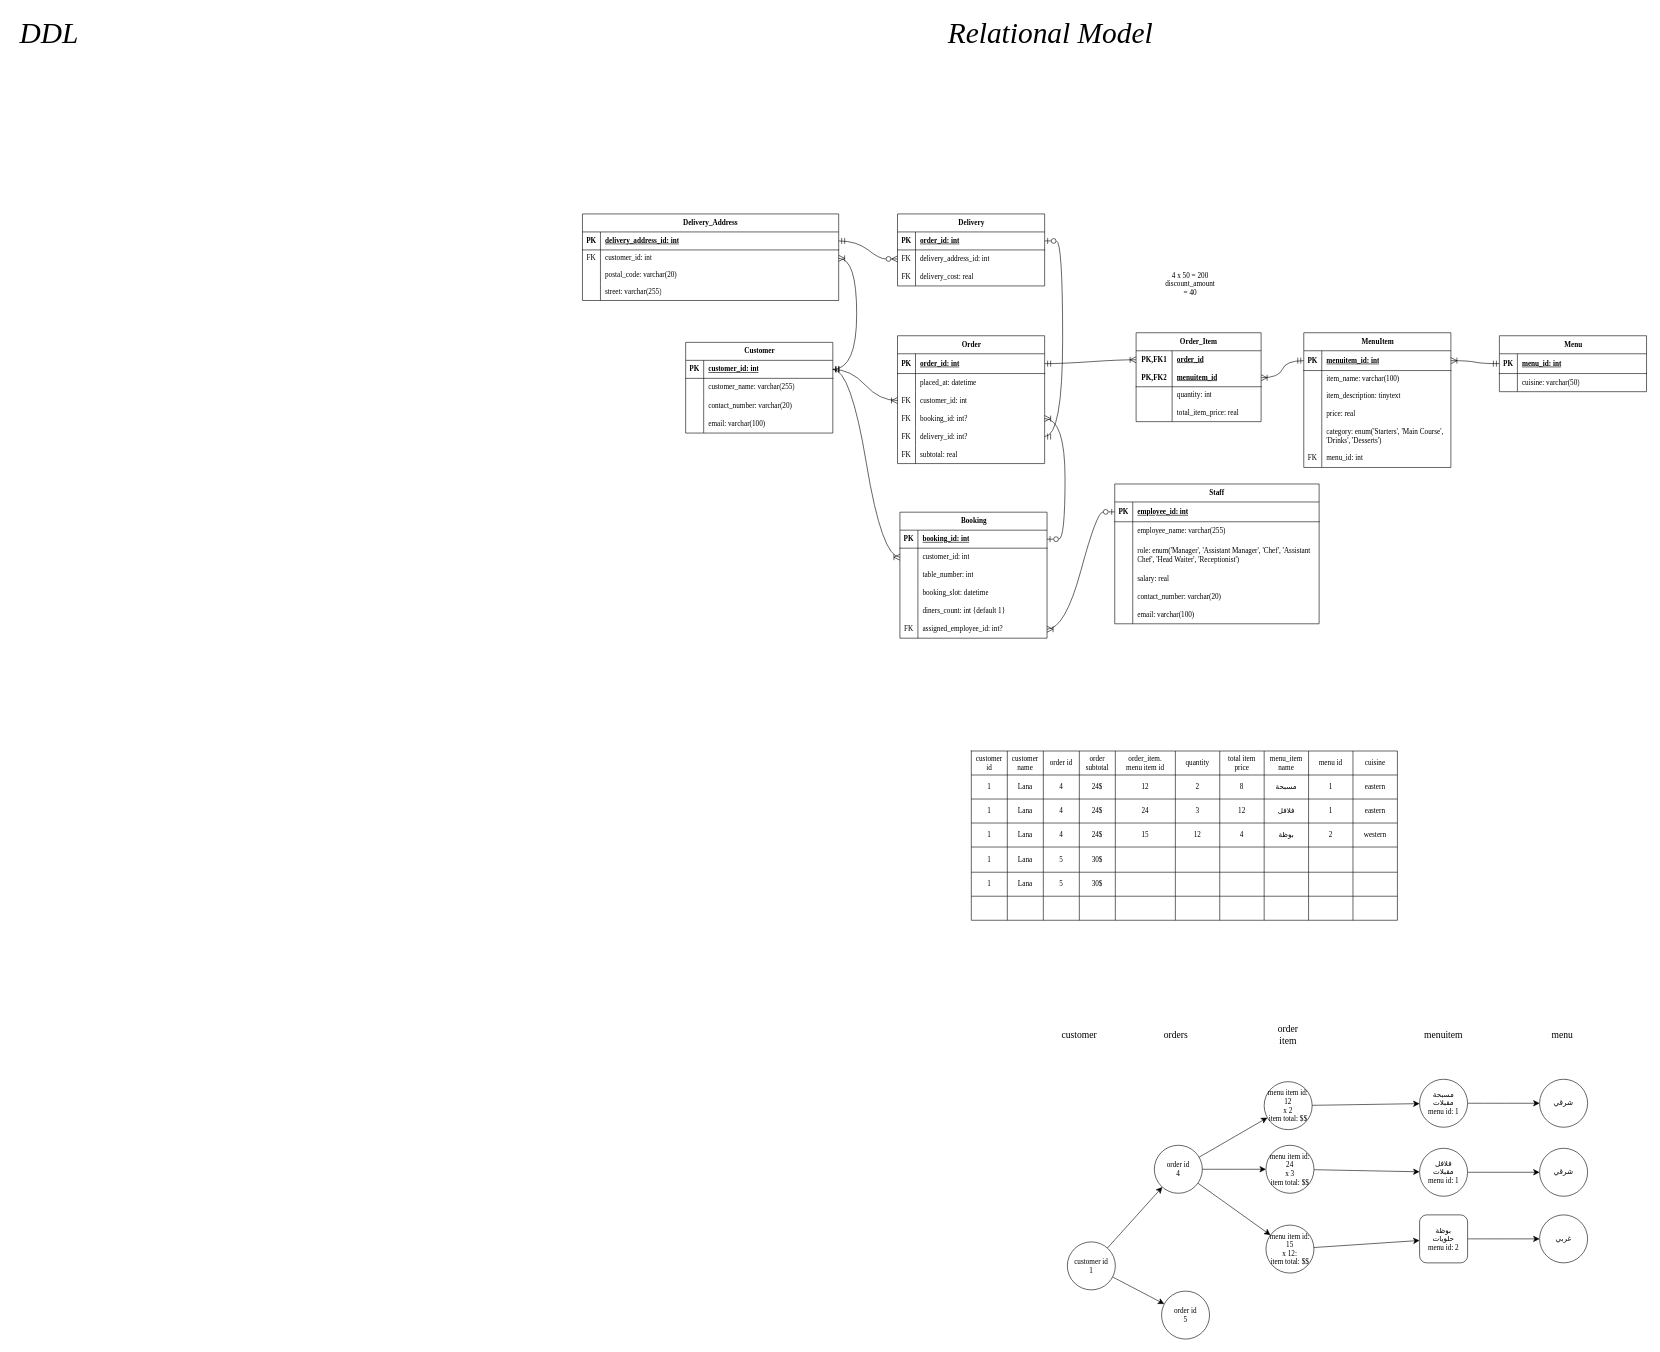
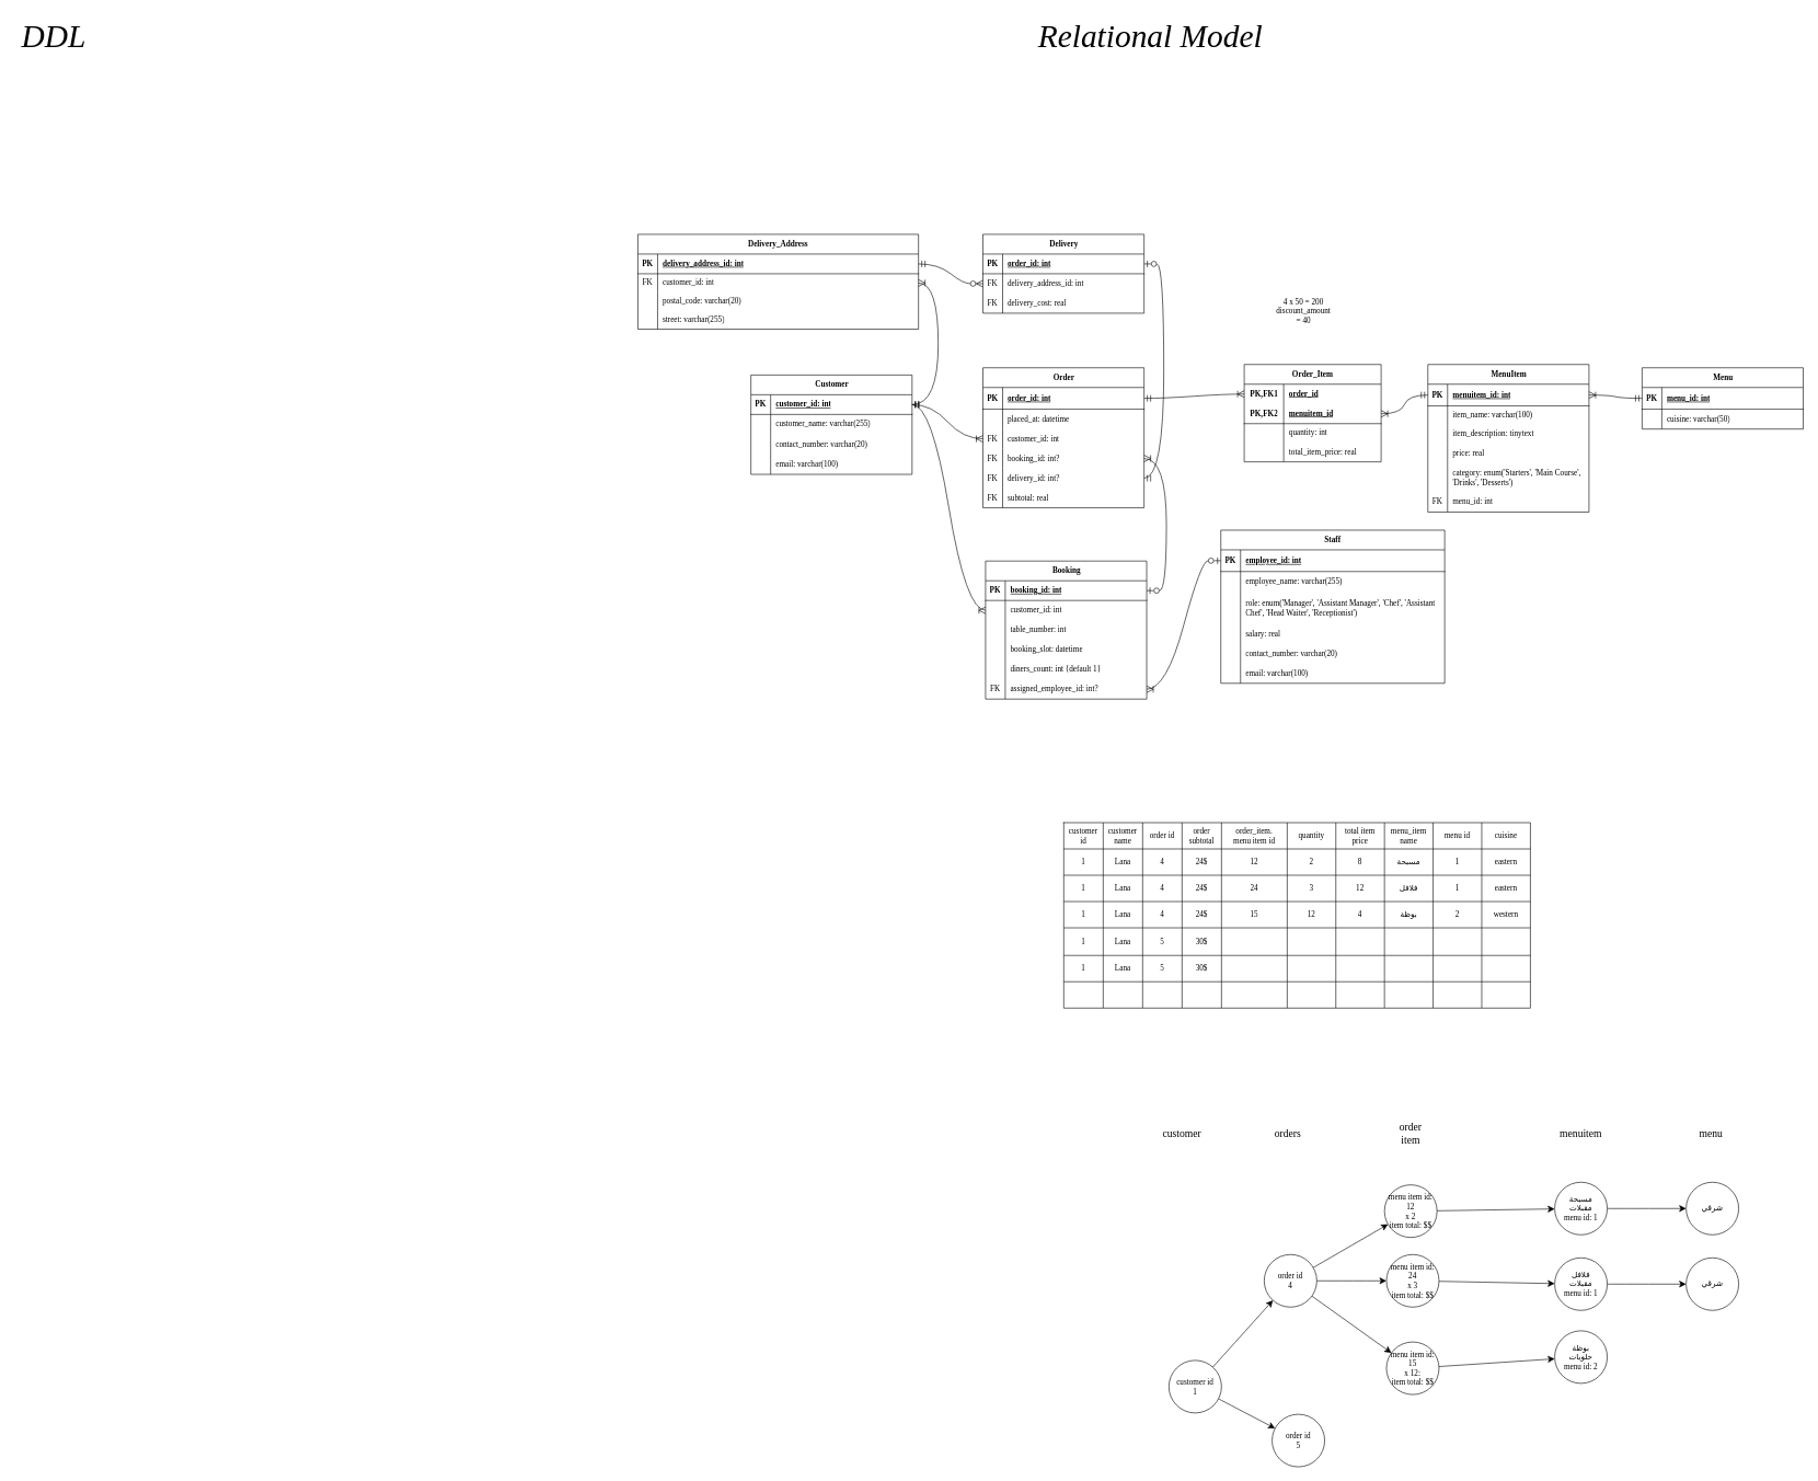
- <mxCell id="248" value="&lt;div&gt;&lt;span style=&quot;background-color: transparent; color: light-dark(rgb(0, 0, 0), rgb(255, 255, 255));&quot;&gt;بوظة&lt;/span&gt;&lt;/div&gt;&lt;div&gt;حلويات&lt;/div&gt;&lt;div&gt;menu id: 2&lt;/div&gt;" style="whiteSpace=wrap;html=1;fontFamily=Aldrich;rounded=1;" vertex="1" parent="1"><mxGeometry x="2365.001" y="2023.998" width="80" height="80" as="geometry" /></mxCell>
+ <mxCell id="248" value="&lt;div&gt;&lt;span style=&quot;background-color: transparent; color: light-dark(rgb(0, 0, 0), rgb(255, 255, 255));&quot;&gt;بوظة&lt;/span&gt;&lt;/div&gt;&lt;div&gt;حلويات&lt;/div&gt;&lt;div&gt;menu id: 2&lt;/div&gt;" style="ellipse;whiteSpace=wrap;html=1;fontFamily=Aldrich;" vertex="1" parent="1"><mxGeometry x="2365.001" y="2023.998" width="80" height="80" as="geometry" /></mxCell>
- <mxCell id="247" value="" style="edgeStyle=none;curved=1;rounded=0;orthogonalLoop=1;jettySize=auto;html=1;fontSize=12;startSize=8;endSize=8;fontFamily=Aldrich;" edge="1" parent="1" source="248" target="252"><mxGeometry relative="1" as="geometry" /></mxCell>
- <mxCell id="252" value="&lt;div&gt;غربي&lt;/div&gt;" style="ellipse;whiteSpace=wrap;html=1;fontFamily=Aldrich;" vertex="1" parent="1"><mxGeometry x="2565.001" y="2023.998" width="80" height="80" as="geometry" /></mxCell>
